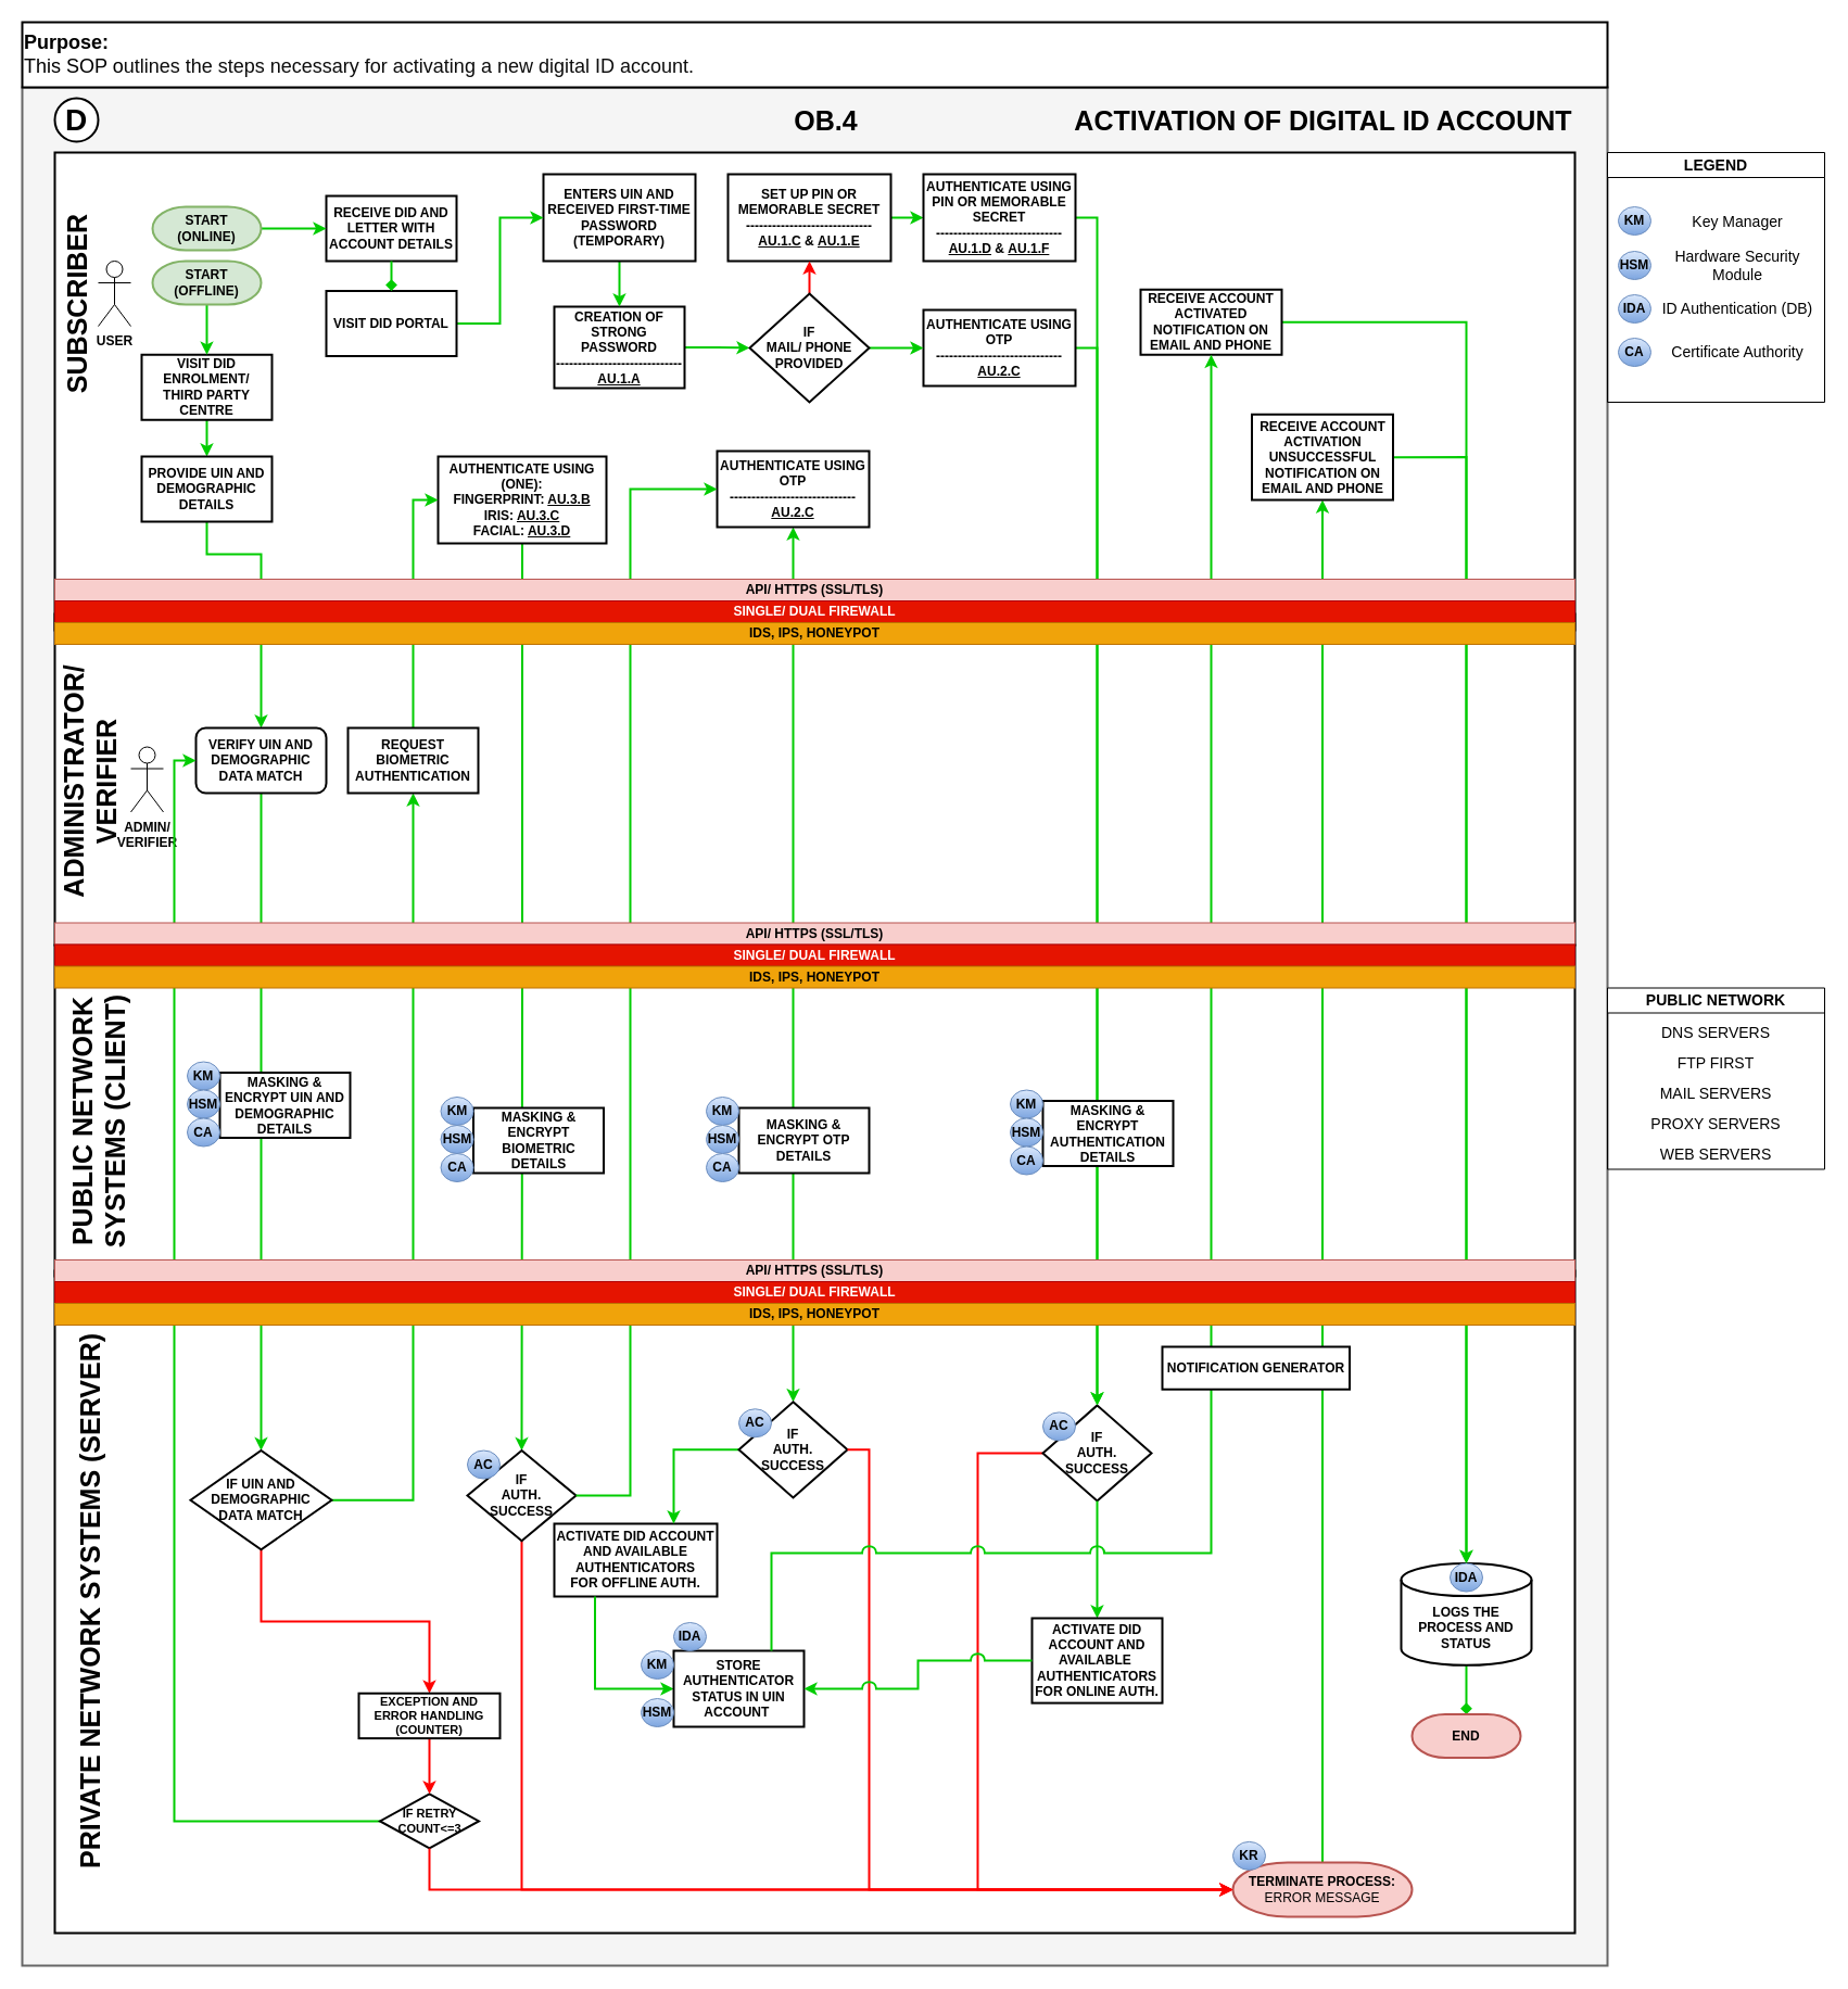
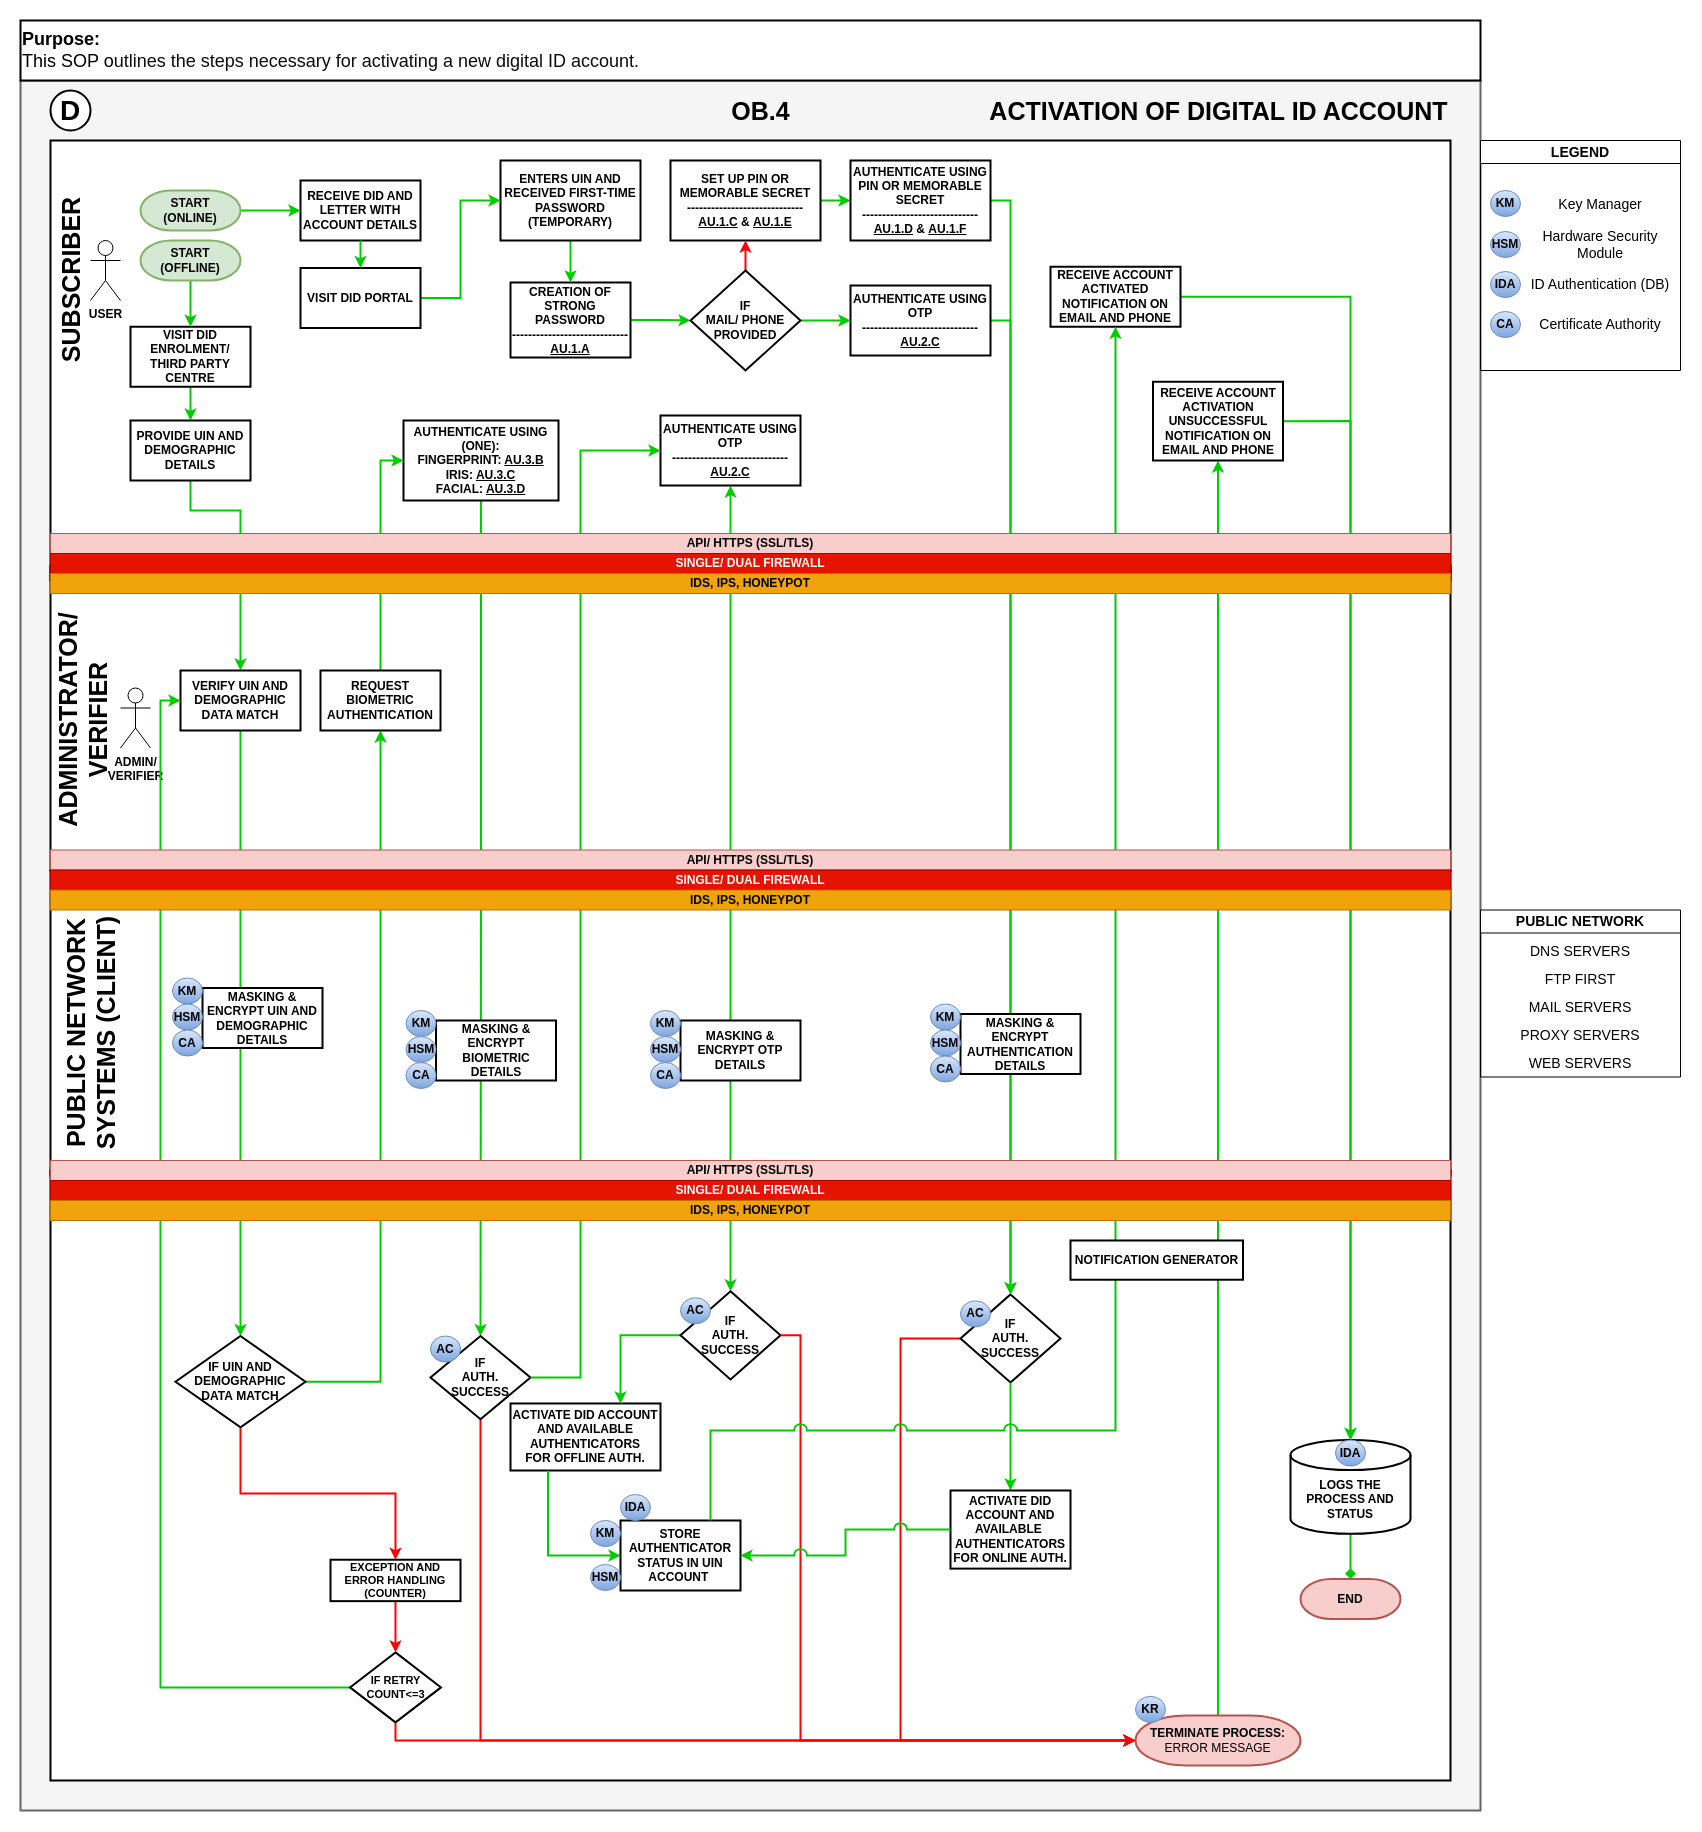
- <mxCell id="38" value="" style="edgeStyle=orthogonalEdgeStyle;rounded=0;orthogonalLoop=1;jettySize=auto;html=1;exitX=0.5;exitY=1;exitDx=0;exitDy=0;strokeColor=#00CC00;strokeWidth=2;fontStyle=1;entryX=0.5;entryY=0;entryDx=0;entryDy=0;endArrow=diamond;" parent="1" source="15" target="22" edge="1"><mxGeometry relative="1" as="geometry"><mxPoint x="360" y="240" as="sourcePoint" /><mxPoint x="360" y="260" as="targetPoint" /></mxGeometry></mxCell>
+ <mxCell id="38" value="" style="edgeStyle=orthogonalEdgeStyle;rounded=0;orthogonalLoop=1;jettySize=auto;html=1;exitX=0.5;exitY=1;exitDx=0;exitDy=0;strokeColor=#00CC00;strokeWidth=2;fontStyle=1;entryX=0.5;entryY=0;entryDx=0;entryDy=0;" parent="1" source="15" target="22" edge="1"><mxGeometry relative="1" as="geometry"><mxPoint x="360" y="240" as="sourcePoint" /><mxPoint x="360" y="260" as="targetPoint" /></mxGeometry></mxCell>
- <mxCell id="71" value="VERIFY UIN AND DEMOGRAPHIC DATA MATCH" style="whiteSpace=wrap;html=1;strokeWidth=2;fontStyle=1;rounded=1;" parent="1" vertex="1"><mxGeometry x="180" y="670" width="120" height="60" as="geometry" /></mxCell>
+ <mxCell id="71" value="VERIFY UIN AND DEMOGRAPHIC DATA MATCH" style="rounded=0;whiteSpace=wrap;html=1;strokeWidth=2;fontStyle=1" parent="1" vertex="1"><mxGeometry x="180" y="670" width="120" height="60" as="geometry" /></mxCell>
- <mxCell id="46" value="PRIVATE NETWORK SYSTEMS (SERVER)" style="text;html=1;align=center;verticalAlign=middle;resizable=0;points=[];autosize=1;strokeColor=none;fillColor=none;fontStyle=1;fontSize=25;strokeWidth=2;horizontal=0;" parent="1" vertex="1"><mxGeometry x="57" y="1220" width="50" height="510" as="geometry" /></mxCell>
- <mxCell id="81" value="IF RETRY COUNT&amp;lt;=3" style="rounded=0;whiteSpace=wrap;html=1;fontStyle=1;direction=east;strokeWidth=2;shape=rhombus;perimeter=rhombusPerimeter;fontSize=11;" parent="1" vertex="1"><mxGeometry x="349.5" y="1651.89" width="91" height="50" as="geometry" /></mxCell>
+ <mxCell id="81" value="IF RETRY COUNT&amp;lt;=3" style="rounded=0;whiteSpace=wrap;html=1;fontStyle=1;direction=east;strokeWidth=2;shape=rhombus;perimeter=rhombusPerimeter;fontSize=11;" parent="1" vertex="1"><mxGeometry x="349.5" y="1651.89" width="91" height="70" as="geometry" /></mxCell>
